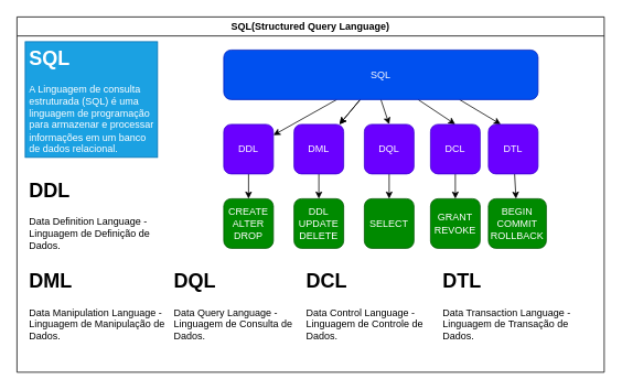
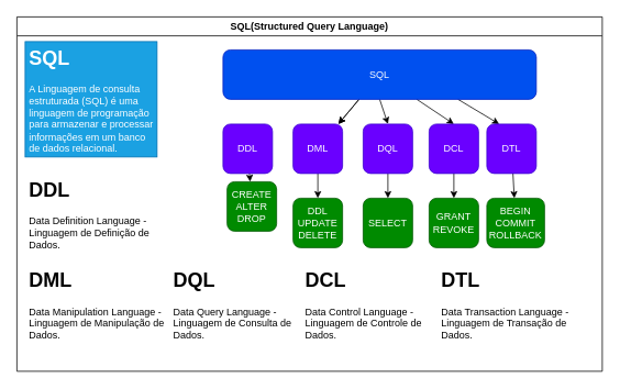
- <mxCell id="4" value="" style="edgeStyle=none;html=1;" parent="2" source="10" target="12" edge="1"><mxGeometry relative="1" as="geometry" /></mxCell>
- <mxCell id="22" value="CREATE&lt;br&gt;ALTER&lt;br&gt;DROP" style="rounded=1;whiteSpace=wrap;html=1;fillColor=#008a00;strokeColor=#005700;fontColor=#ffffff;" parent="2" vertex="1"><mxGeometry x="250" y="220" width="60" height="60" as="geometry" /></mxCell>
+ <mxCell id="22" value="CREATE&lt;br&gt;ALTER&lt;br&gt;DROP" style="rounded=1;whiteSpace=wrap;html=1;fillColor=#008a00;strokeColor=#005700;fontColor=#ffffff;" parent="2" vertex="1"><mxGeometry x="255" y="200" width="60" height="60" as="geometry" /></mxCell>
